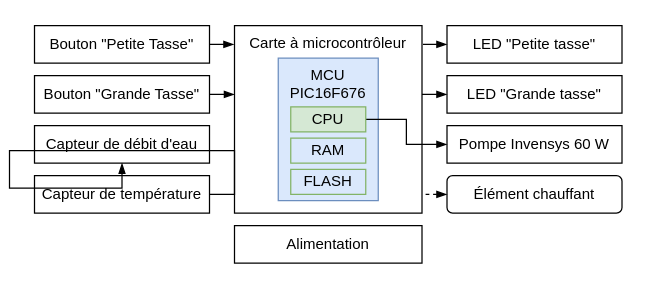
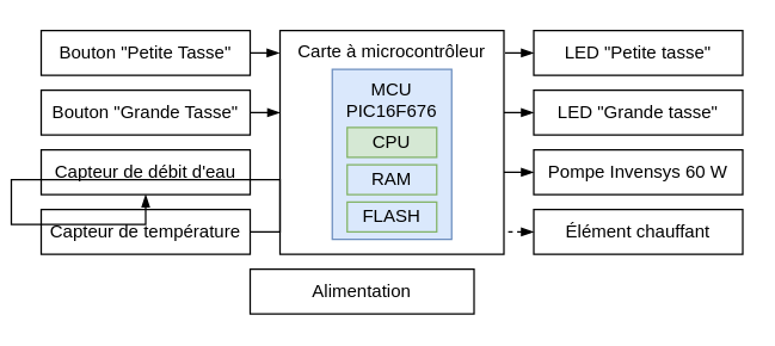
- <mxCell id="18" style="edgeStyle=orthogonalEdgeStyle;rounded=0;orthogonalLoop=1;jettySize=auto;html=1;exitX=0;exitY=0.5;exitDx=0;exitDy=0;startArrow=blockThin;startFill=1;endArrow=none;endFill=0;" edge="1" parent="1" source="10" target="20"><mxGeometry relative="1" as="geometry" /></mxCell>
+ <mxCell id="18" style="edgeStyle=orthogonalEdgeStyle;rounded=0;orthogonalLoop=1;jettySize=auto;html=1;exitX=0;exitY=0.5;exitDx=0;exitDy=0;entryX=1;entryY=0.635;entryDx=0;entryDy=0;entryPerimeter=0;startArrow=blockThin;startFill=1;endArrow=none;endFill=0;" edge="1" parent="1" source="10" target="6"><mxGeometry relative="1" as="geometry" /></mxCell>
- <mxCell id="11" value="Élément chauffant" style="whiteSpace=wrap;html=1;rounded=1;" vertex="1" parent="1"><mxGeometry x="350" y="140" width="140" height="30" as="geometry" /></mxCell>
+ <mxCell id="11" value="Élément chauffant" style="rounded=0;whiteSpace=wrap;html=1;" vertex="1" parent="1"><mxGeometry x="350" y="140" width="140" height="30" as="geometry" /></mxCell>
- <mxCell id="12" value="Alimentation" style="rounded=0;whiteSpace=wrap;html=1;" vertex="1" parent="1"><mxGeometry x="180" y="180" width="150" height="30" as="geometry" /></mxCell>
+ <mxCell id="12" value="Alimentation" style="rounded=0;whiteSpace=wrap;html=1;" vertex="1" parent="1"><mxGeometry x="160" y="180" width="150" height="30" as="geometry" /></mxCell>
